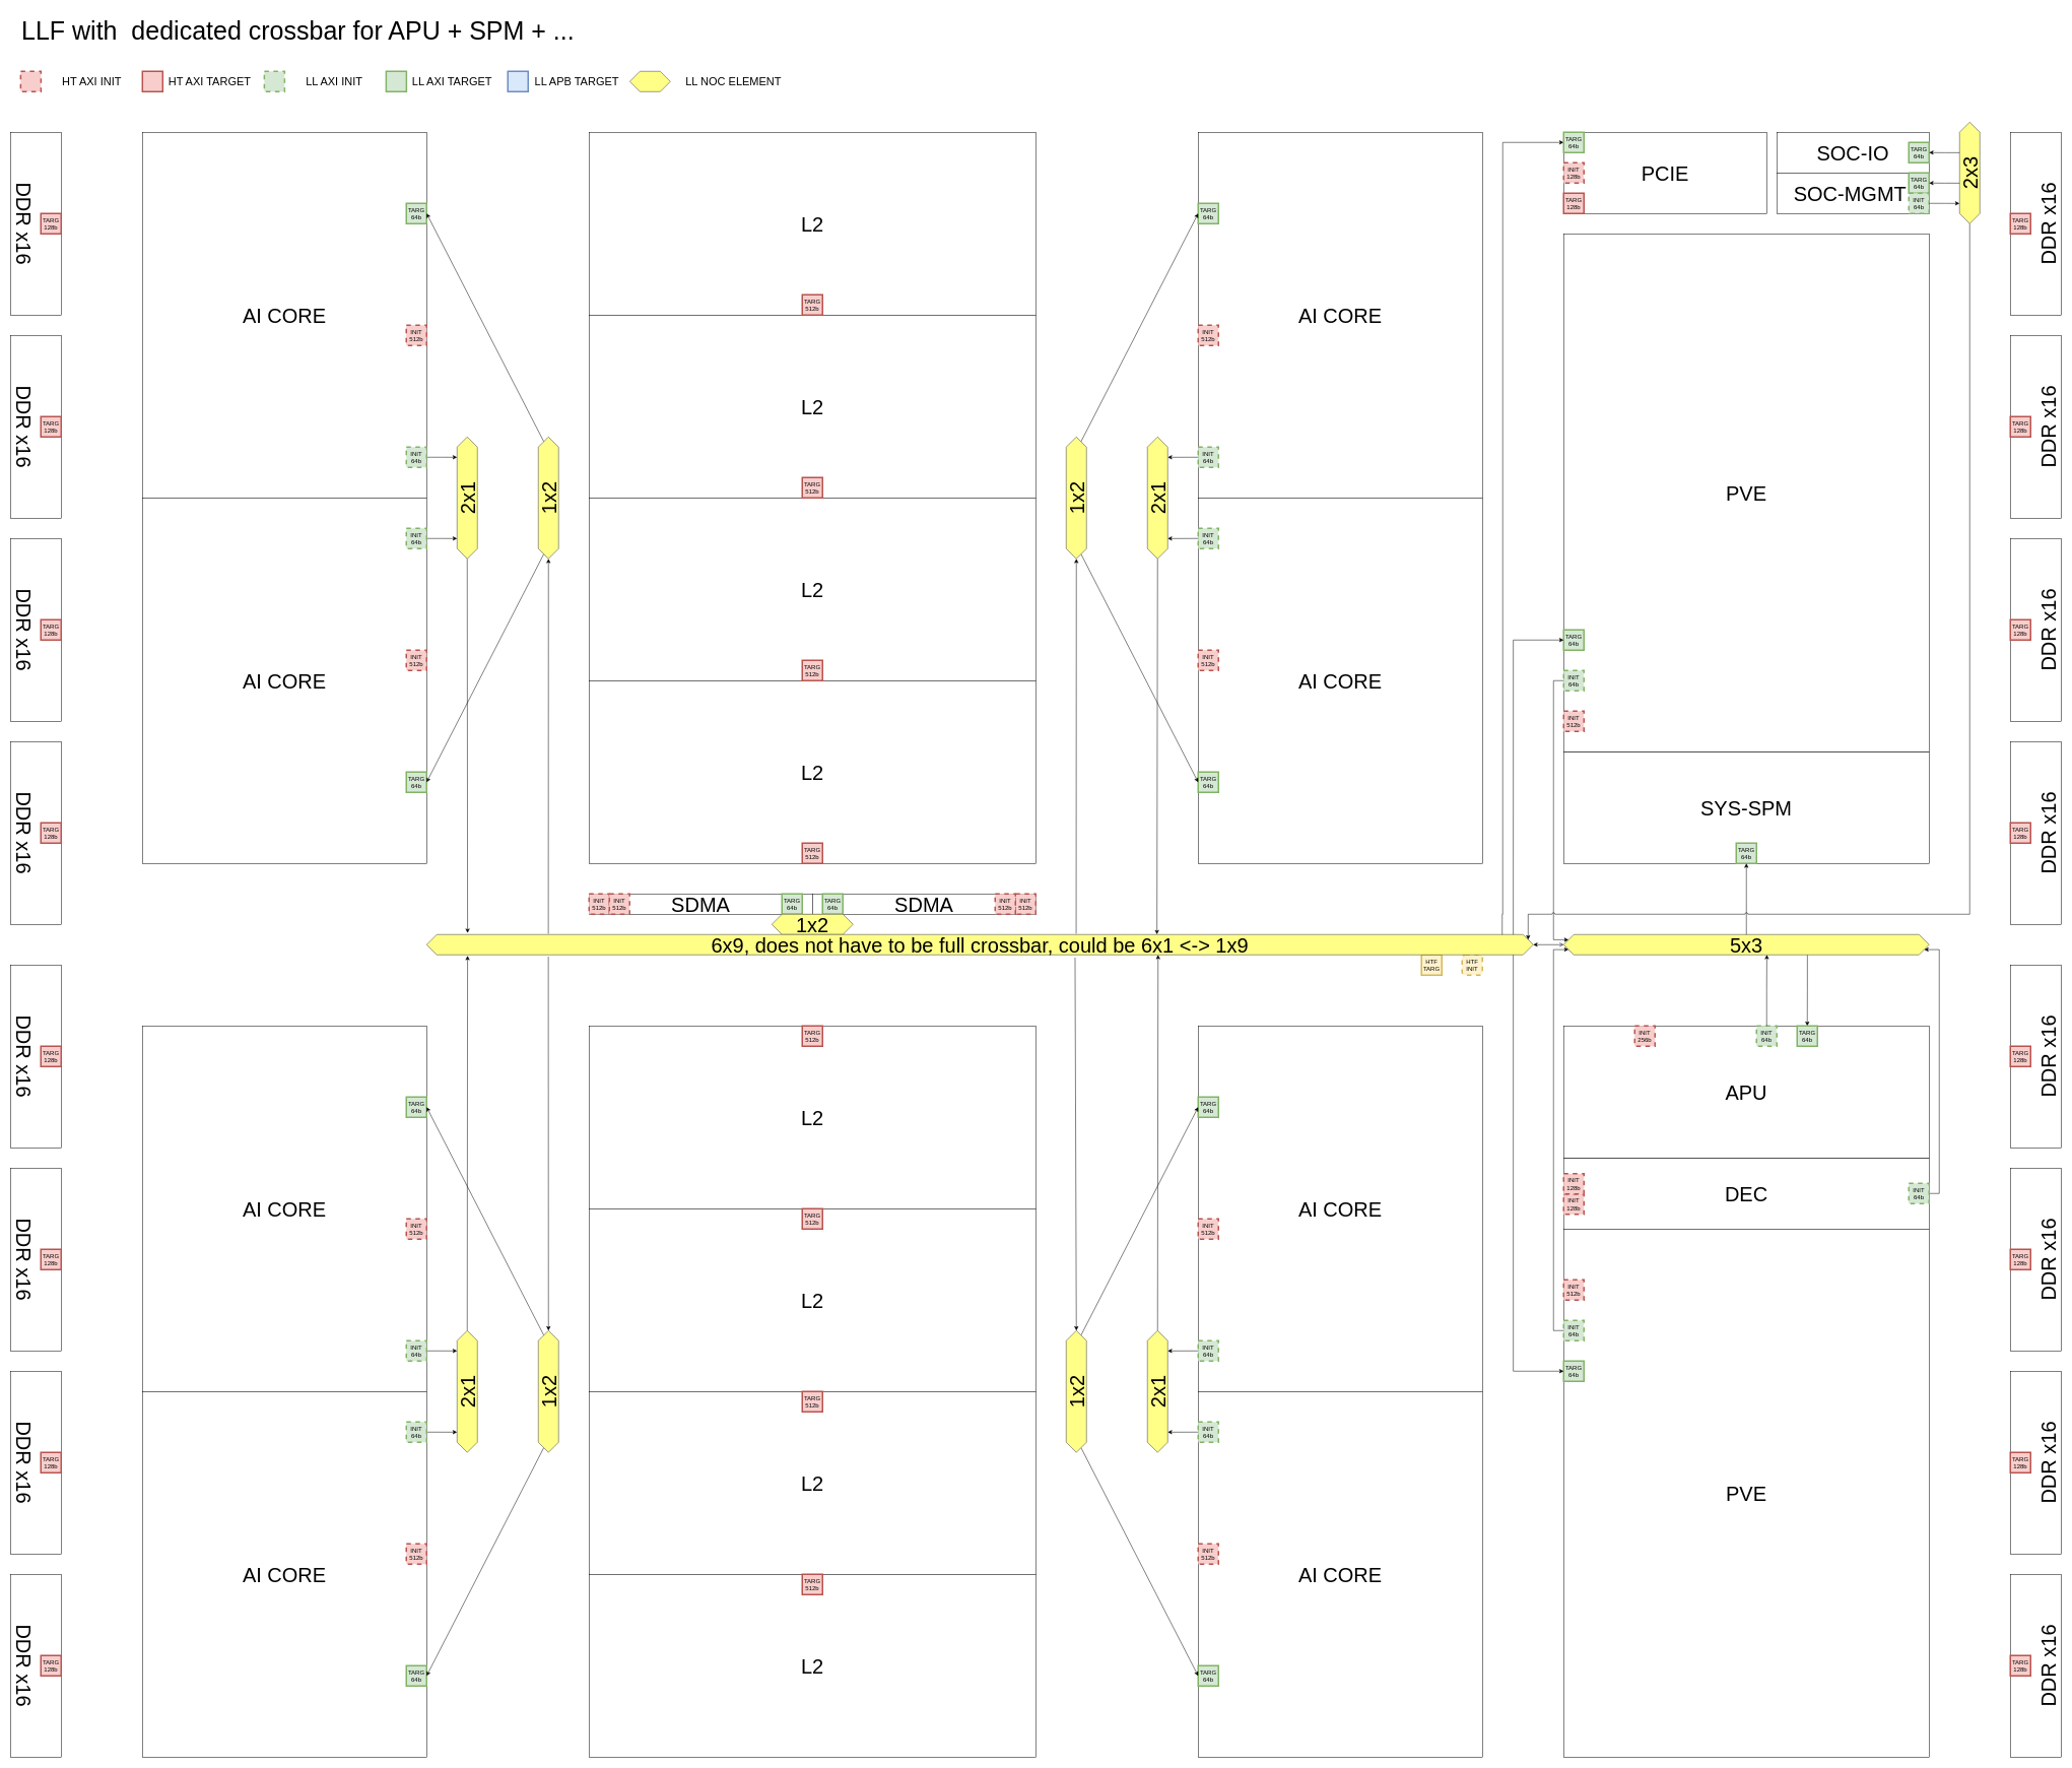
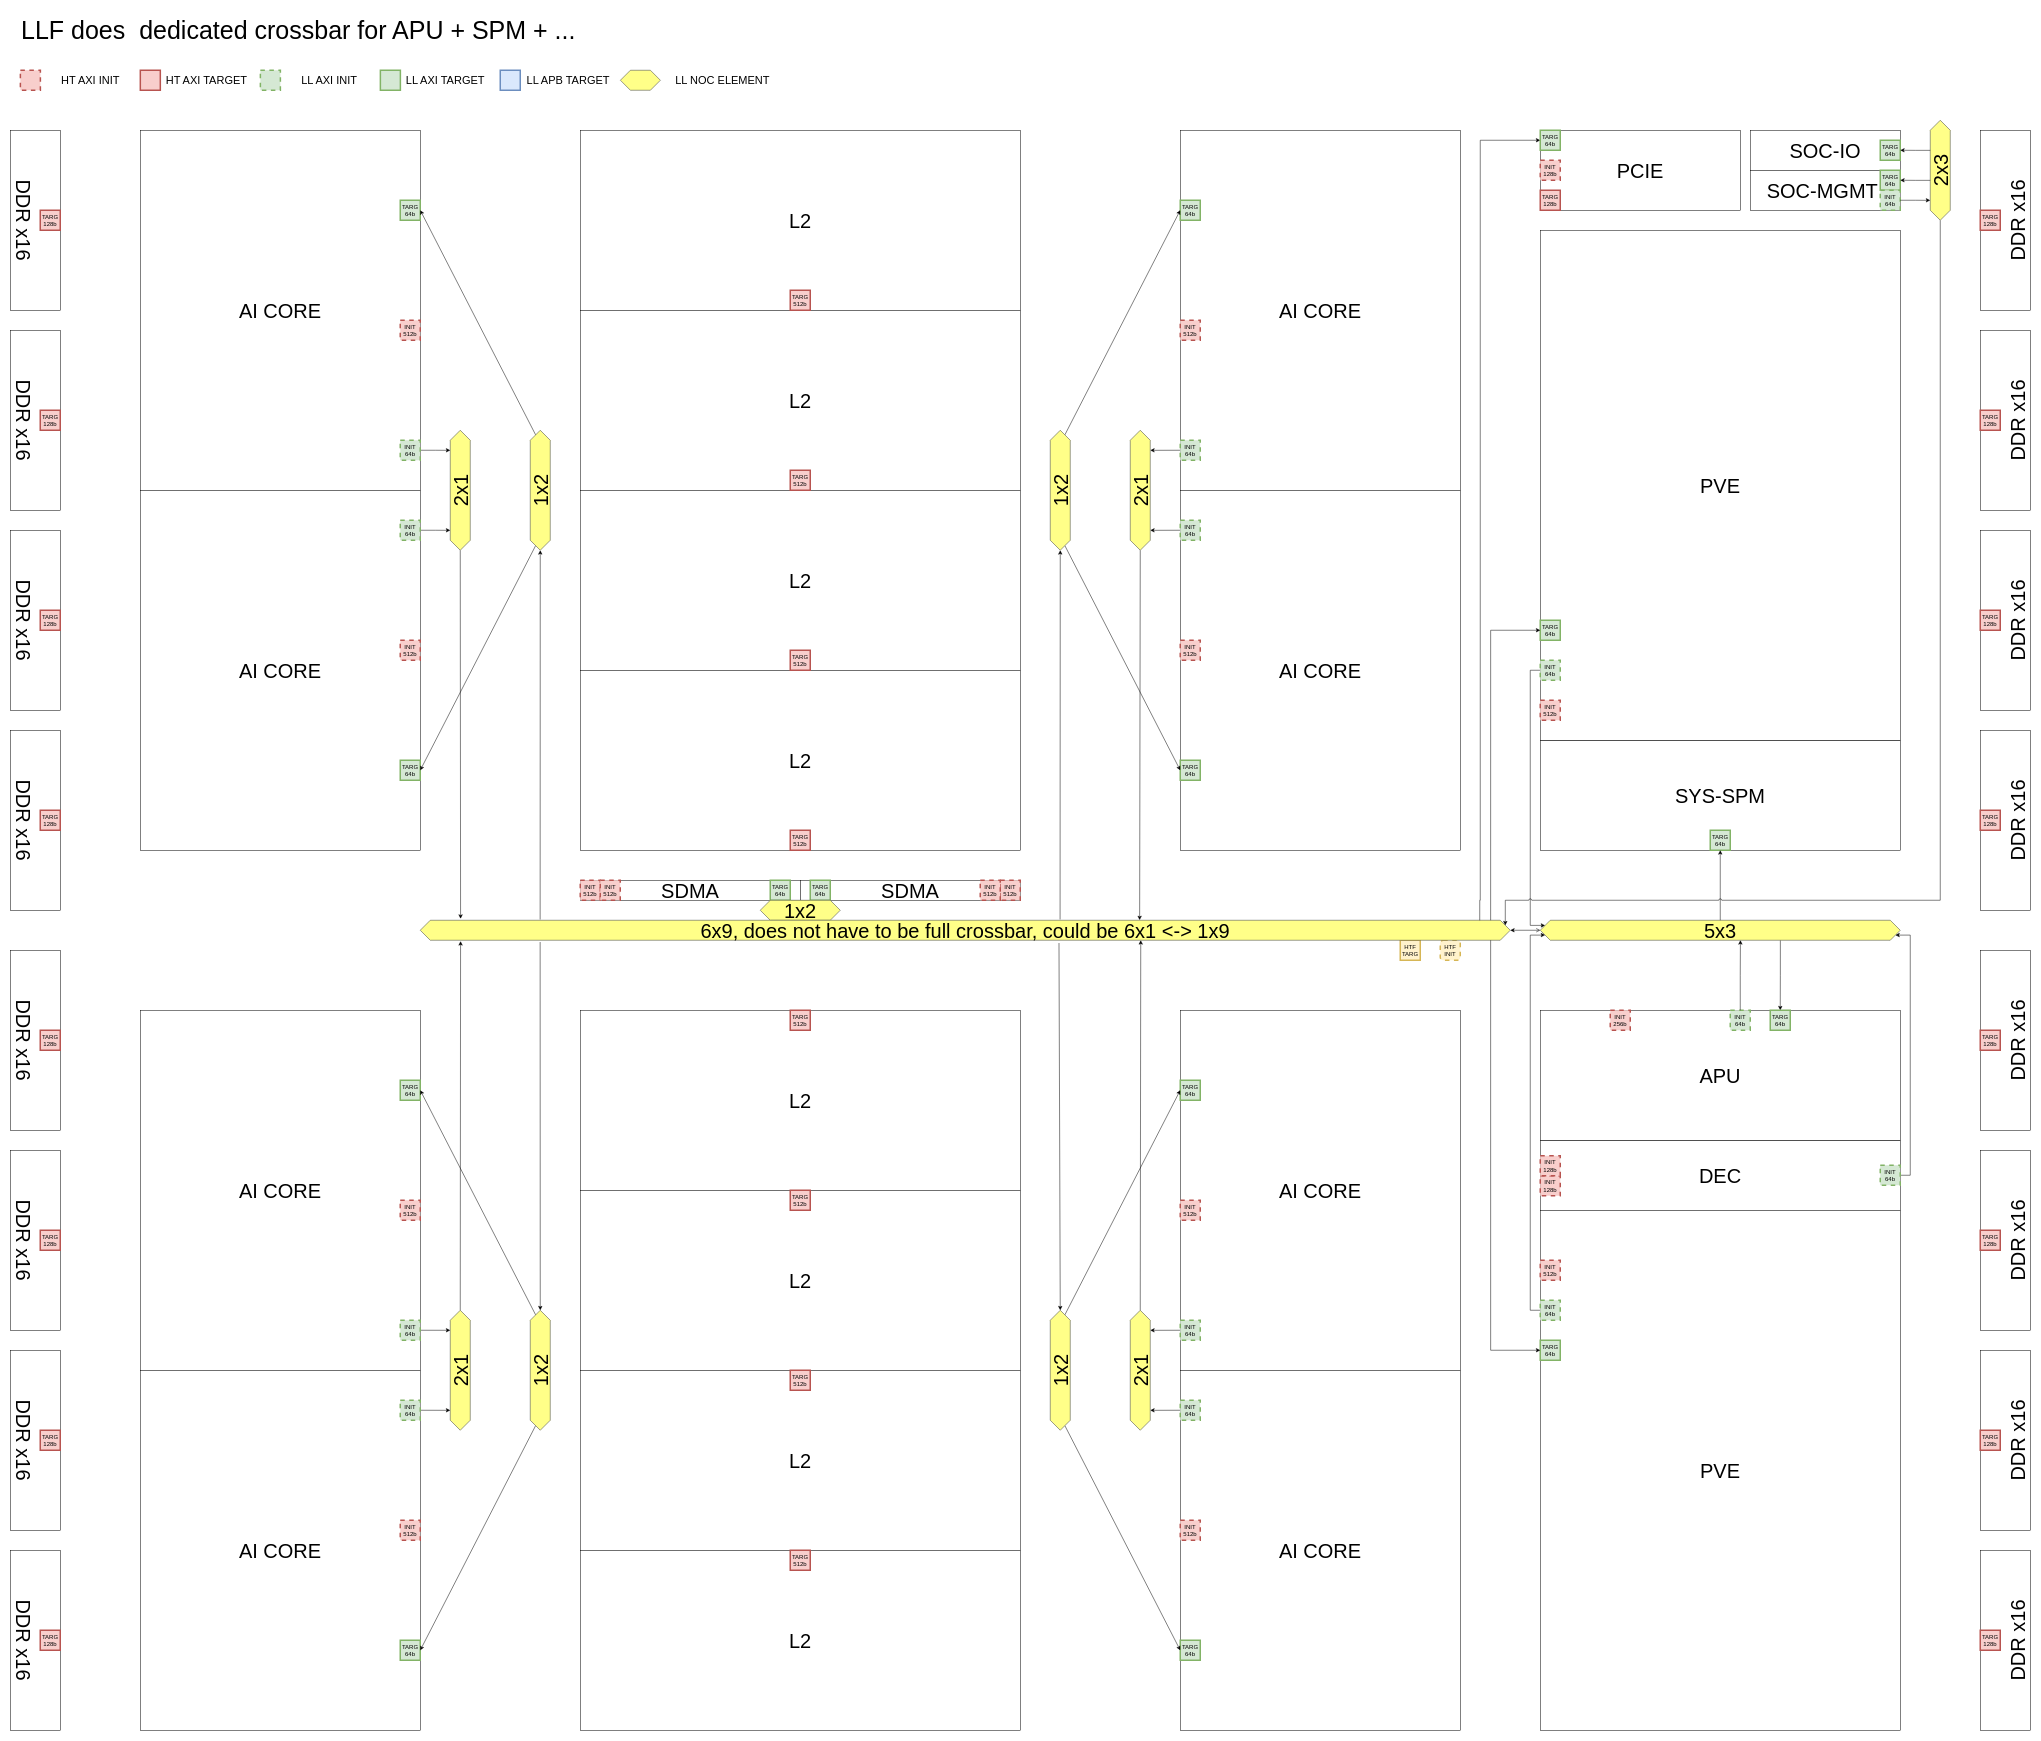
- <mxCell id="147" value="LLF with &amp;nbsp;dedicated crossbar for APU + SPM + ..." style="text;html=1;strokeColor=none;fillColor=none;align=left;verticalAlign=middle;whiteSpace=wrap;rounded=0;fontSize=50;fontStyle=0" parent="1" vertex="1"><mxGeometry x="40" y="20" width="1280" height="80" as="geometry" /></mxCell>
+ <mxCell id="147" value="LLF does &amp;nbsp;dedicated crossbar for APU + SPM + ..." style="text;html=1;strokeColor=none;fillColor=none;align=left;verticalAlign=middle;whiteSpace=wrap;rounded=0;fontSize=50;fontStyle=0" parent="1" vertex="1"><mxGeometry x="40" y="20" width="1280" height="80" as="geometry" /></mxCell>
